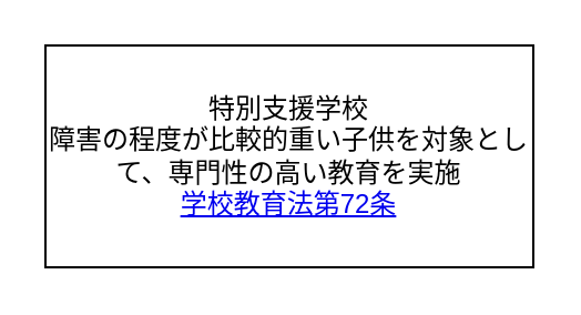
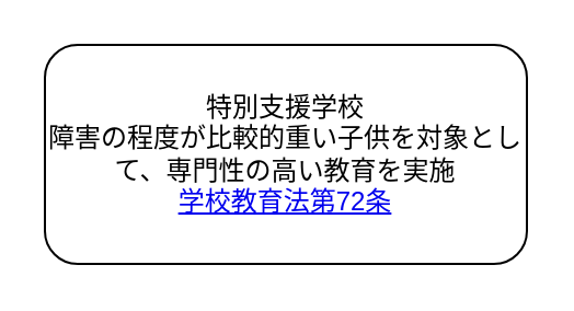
- <mxCell id="2" value="特別支援学校&lt;br&gt;障害の程度が比較的重い子供を対象として、専門性の高い教育を実施&lt;br&gt;&lt;a href=&quot;https://elaws.e-gov.go.jp/document?lawid=322AC0000000026#Mp-At_72&quot;&gt;学校教育法第72条&lt;/a&gt;" style="rounded=0;whiteSpace=wrap;html=1;" parent="1" vertex="1"><mxGeometry x="20" y="20" width="220" height="100" as="geometry" /></mxCell>
+ <mxCell id="2" value="特別支援学校&lt;br&gt;障害の程度が比較的重い子供を対象として、専門性の高い教育を実施&lt;br&gt;&lt;a href=&quot;https://elaws.e-gov.go.jp/document?lawid=322AC0000000026#Mp-At_72&quot;&gt;学校教育法第72条&lt;/a&gt;" style="whiteSpace=wrap;html=1;rounded=1;" parent="1" vertex="1"><mxGeometry x="20" y="20" width="220" height="100" as="geometry" /></mxCell>
